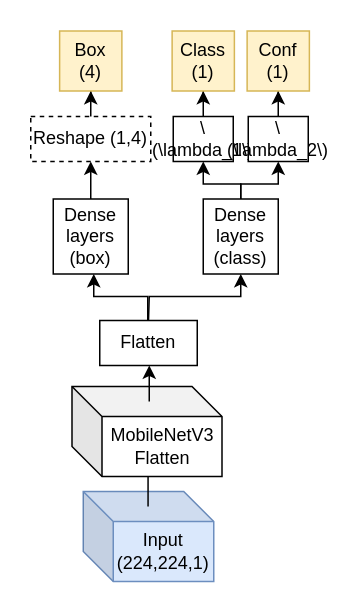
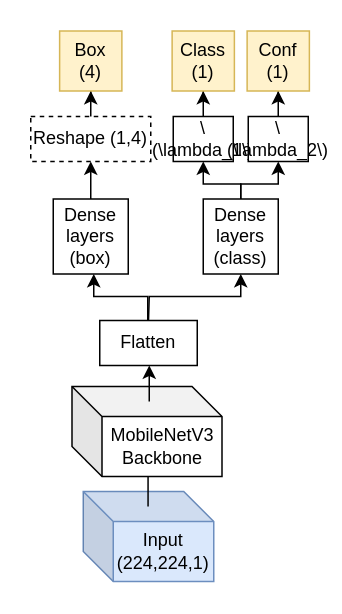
- <mxCell id="2" value="&lt;div&gt;MobileNetV3&lt;/div&gt;&lt;div&gt;Flatten&lt;/div&gt;" style="shape=cube;whiteSpace=wrap;html=1;boundedLbl=1;backgroundOutline=1;darkOpacity=0.05;darkOpacity2=0.1;" vertex="1" parent="1"><mxGeometry x="47.5" y="257" width="100" height="60" as="geometry" /></mxCell>
+ <mxCell id="2" value="&lt;div&gt;MobileNetV3&lt;/div&gt;&lt;div&gt;Backbone&lt;/div&gt;" style="shape=cube;whiteSpace=wrap;html=1;boundedLbl=1;backgroundOutline=1;darkOpacity=0.05;darkOpacity2=0.1;" vertex="1" parent="1"><mxGeometry x="47.5" y="257" width="100" height="60" as="geometry" /></mxCell>
